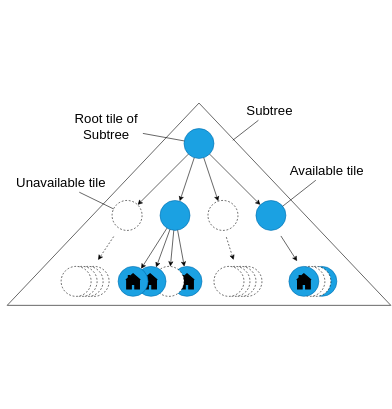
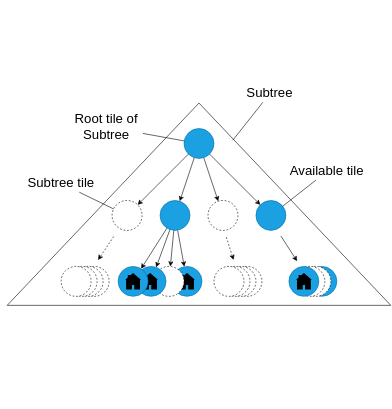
- <mxCell id="13" value="&lt;font style=&quot;font-size: 22px;&quot;&gt;Subtree&lt;/font&gt;" style="text;html=1;align=center;verticalAlign=middle;whiteSpace=wrap;rounded=0;fontSize=22;" parent="1" vertex="1"><mxGeometry x="408.37" y="170" width="83.13" height="30" as="geometry" /></mxCell>
+ <mxCell id="13" value="&lt;font style=&quot;font-size: 22px;&quot;&gt;Subtree&lt;/font&gt;" style="text;html=1;align=center;verticalAlign=middle;whiteSpace=wrap;rounded=0;fontSize=22;" parent="1" vertex="1"><mxGeometry x="408.37" y="140" width="83.13" height="30" as="geometry" /></mxCell>
- <mxCell id="17" value="&lt;font style=&quot;font-size: 22px;&quot;&gt;Unavailable t&lt;/font&gt;&lt;span style=&quot;font-size: 22px; background-color: initial;&quot;&gt;ile&lt;/span&gt;" style="text;html=1;align=center;verticalAlign=middle;whiteSpace=wrap;rounded=0;fontSize=22;" parent="1" vertex="1"><mxGeometry x="20.5" y="290" width="161" height="30" as="geometry" /></mxCell>
+ <mxCell id="17" value="&lt;font style=&quot;font-size: 22px;&quot;&gt;Subtree t&lt;/font&gt;&lt;span style=&quot;font-size: 22px; background-color: initial;&quot;&gt;ile&lt;/span&gt;" style="text;html=1;align=center;verticalAlign=middle;whiteSpace=wrap;rounded=0;fontSize=22;" parent="1" vertex="1"><mxGeometry x="20.5" y="290" width="161" height="30" as="geometry" /></mxCell>
